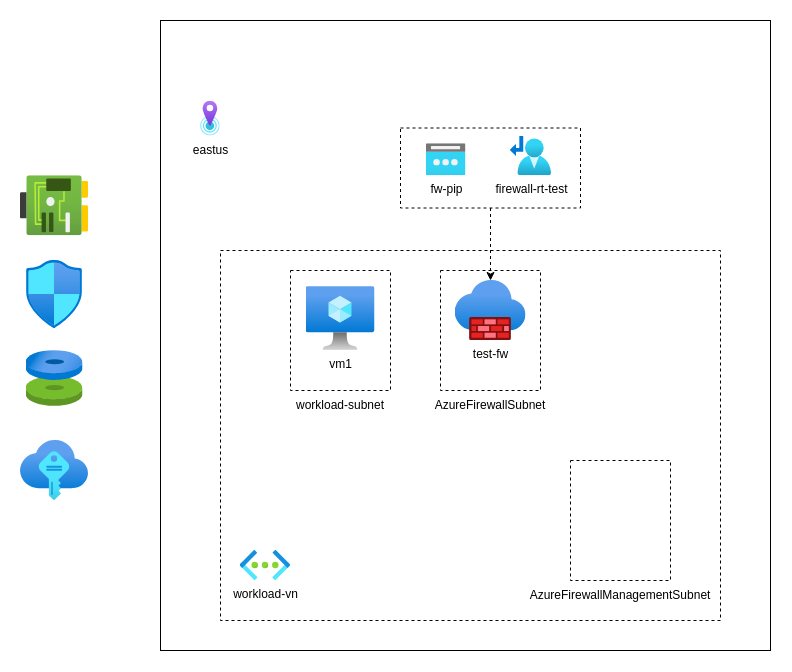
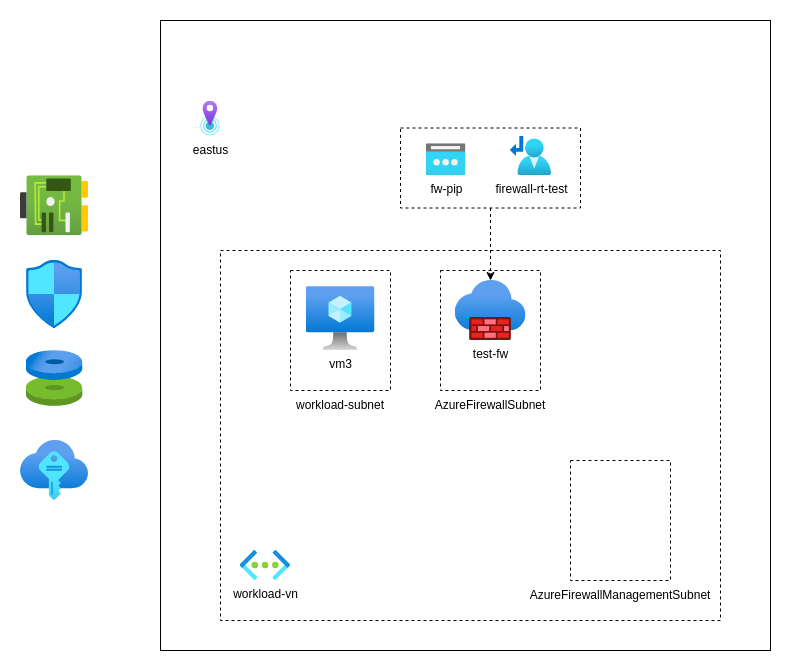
- <mxCell id="11" value="vm1" style="image;aspect=fixed;html=1;points=[];align=center;fontSize=12;image=img/lib/azure2/compute/Virtual_Machine.svg;" vertex="1" parent="1"><mxGeometry x="305.5" y="286" width="69" height="64" as="geometry" /></mxCell>
+ <mxCell id="11" value="vm3" style="image;aspect=fixed;html=1;points=[];align=center;fontSize=12;image=img/lib/azure2/compute/Virtual_Machine.svg;" vertex="1" parent="1"><mxGeometry x="305.5" y="286" width="69" height="64" as="geometry" /></mxCell>
